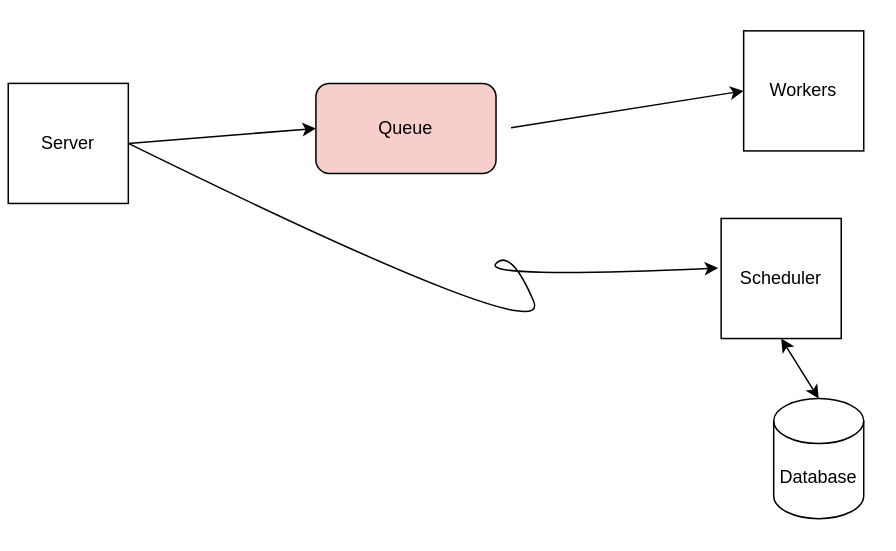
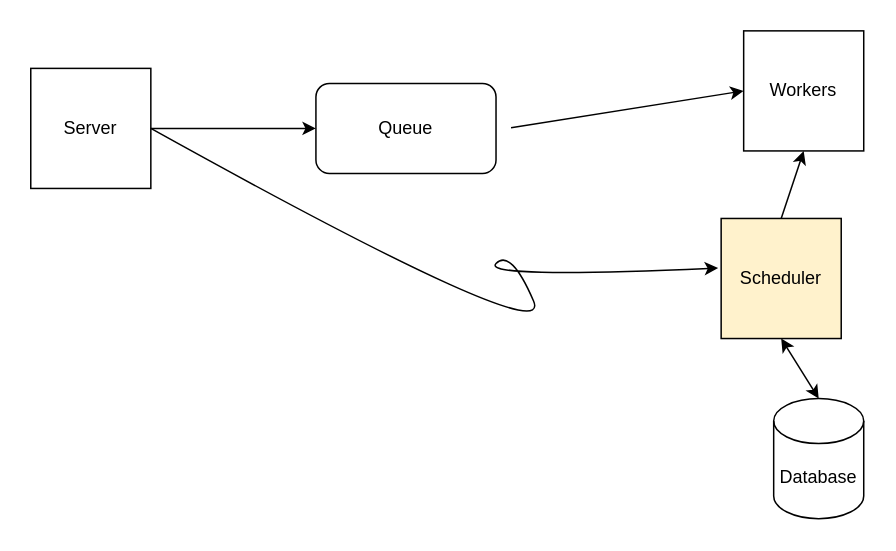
- <mxCell id="3" value="Queue" style="rounded=1;whiteSpace=wrap;html=1;fillColor=#f8cecc;" vertex="1" parent="1"><mxGeometry x="210" y="55" width="120" height="60" as="geometry" /></mxCell>
+ <mxCell id="3" value="Queue" style="rounded=1;whiteSpace=wrap;html=1;" vertex="1" parent="1"><mxGeometry x="210" y="55" width="120" height="60" as="geometry" /></mxCell>
- <mxCell id="2" value="Server" style="whiteSpace=wrap;html=1;aspect=fixed;" vertex="1" parent="1"><mxGeometry x="5" y="55" width="80" height="80" as="geometry" /></mxCell>
+ <mxCell id="2" value="Server" style="whiteSpace=wrap;html=1;aspect=fixed;" vertex="1" parent="1"><mxGeometry x="20" y="45" width="80" height="80" as="geometry" /></mxCell>
+ <mxCell id="11" value="" style="endArrow=classic;html=1;rounded=0;entryX=0.5;entryY=1;entryDx=0;entryDy=0;exitX=0.5;exitY=0;exitDx=0;exitDy=0;" edge="1" parent="1" source="5" target="4"><mxGeometry width="50" height="50" relative="1" as="geometry"><mxPoint x="510" y="145" as="sourcePoint" /><mxPoint x="560" y="95" as="targetPoint" /></mxGeometry></mxCell>
- <mxCell id="5" value="Scheduler" style="whiteSpace=wrap;html=1;aspect=fixed;" vertex="1" parent="1"><mxGeometry x="480" y="145" width="80" height="80" as="geometry" /></mxCell>
+ <mxCell id="5" value="Scheduler" style="whiteSpace=wrap;html=1;aspect=fixed;fillColor=#fff2cc;" vertex="1" parent="1"><mxGeometry x="480" y="145" width="80" height="80" as="geometry" /></mxCell>
